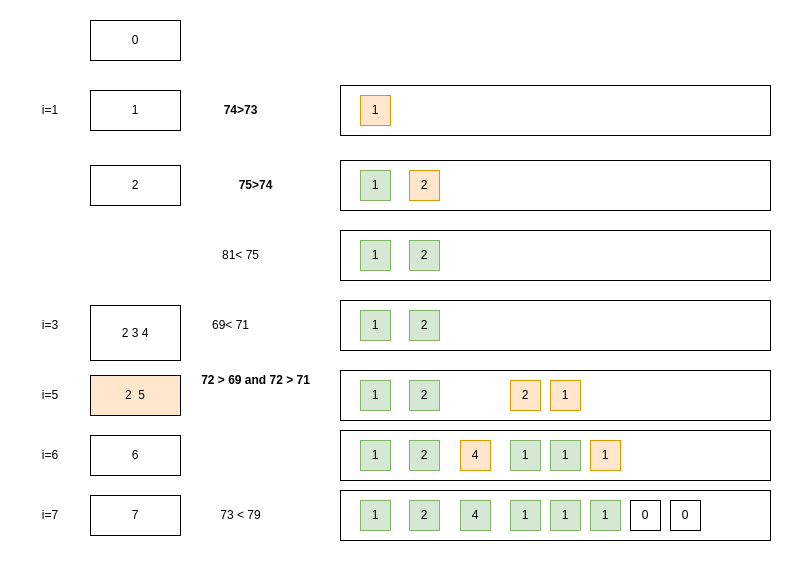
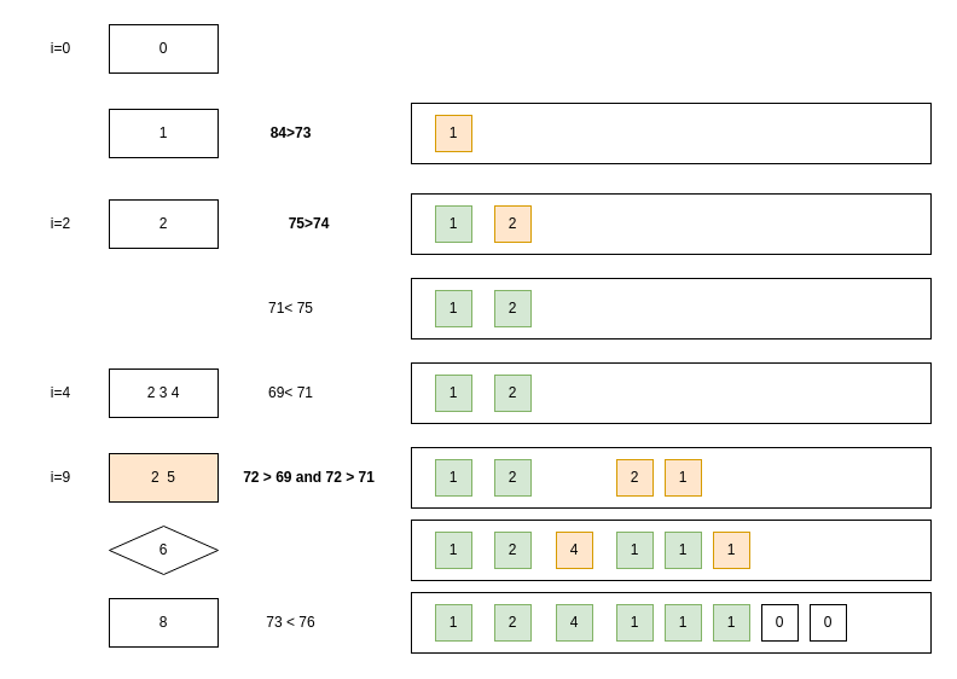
+ <mxCell id="4" value="i=0" style="text;html=1;align=center;verticalAlign=middle;whiteSpace=wrap;rounded=0;" vertex="1" parent="1"><mxGeometry x="20" y="25" width="60" height="30" as="geometry" /></mxCell>
- <mxCell id="5" value="i=1" style="text;html=1;align=center;verticalAlign=middle;whiteSpace=wrap;rounded=0;" vertex="1" parent="1"><mxGeometry x="20" y="95" width="60" height="30" as="geometry" /></mxCell>
- <mxCell id="8" value="&lt;b&gt;74&amp;gt;73&lt;/b&gt;" style="text;html=1;align=center;verticalAlign=middle;resizable=0;points=[];autosize=1;strokeColor=none;fillColor=none;" vertex="1" parent="1"><mxGeometry x="210" y="95" width="60" height="30" as="geometry" /></mxCell>
+ <mxCell id="8" value="&lt;b&gt;84&amp;gt;73&lt;/b&gt;" style="text;html=1;align=center;verticalAlign=middle;resizable=0;points=[];autosize=1;strokeColor=none;fillColor=none;" vertex="1" parent="1"><mxGeometry x="210" y="95" width="60" height="30" as="geometry" /></mxCell>
+ <mxCell id="10" value="i=2" style="text;html=1;align=center;verticalAlign=middle;whiteSpace=wrap;rounded=0;" vertex="1" parent="1"><mxGeometry x="20" y="170" width="60" height="30" as="geometry" /></mxCell>
- <mxCell id="17" value="81&amp;lt; 75" style="text;html=1;align=center;verticalAlign=middle;resizable=0;points=[];autosize=1;strokeColor=none;fillColor=none;" vertex="1" parent="1"><mxGeometry x="210" y="240" width="60" height="30" as="geometry" /></mxCell>
+ <mxCell id="17" value="71&amp;lt; 75" style="text;html=1;align=center;verticalAlign=middle;resizable=0;points=[];autosize=1;strokeColor=none;fillColor=none;" vertex="1" parent="1"><mxGeometry x="210" y="240" width="60" height="30" as="geometry" /></mxCell>
- <mxCell id="20" value="i=3" style="text;html=1;align=center;verticalAlign=middle;whiteSpace=wrap;rounded=0;" vertex="1" parent="1"><mxGeometry x="20" y="310" width="60" height="30" as="geometry" /></mxCell>
+ <mxCell id="20" value="i=4" style="text;html=1;align=center;verticalAlign=middle;whiteSpace=wrap;rounded=0;" vertex="1" parent="1"><mxGeometry x="20" y="310" width="60" height="30" as="geometry" /></mxCell>
- <mxCell id="23" value="69&amp;lt; 71" style="text;html=1;align=center;verticalAlign=middle;resizable=0;points=[];autosize=1;strokeColor=none;fillColor=none;" vertex="1" parent="1"><mxGeometry x="200" y="310" width="60" height="30" as="geometry" /></mxCell>
+ <mxCell id="23" value="69&amp;lt; 71" style="text;html=1;align=center;verticalAlign=middle;resizable=0;points=[];autosize=1;strokeColor=none;fillColor=none;" vertex="1" parent="1"><mxGeometry x="210" y="310" width="60" height="30" as="geometry" /></mxCell>
- <mxCell id="19" value="2 3 4" style="rounded=0;whiteSpace=wrap;html=1;" vertex="1" parent="1"><mxGeometry x="90" y="305" width="90" height="55" as="geometry" /></mxCell>
+ <mxCell id="19" value="2 3 4" style="rounded=0;whiteSpace=wrap;html=1;" vertex="1" parent="1"><mxGeometry x="90" y="305" width="90" height="40" as="geometry" /></mxCell>
- <mxCell id="29" value="&lt;b&gt;72 &amp;gt; 69 and 72 &amp;gt; 71&lt;/b&gt;" style="text;html=1;align=center;verticalAlign=middle;resizable=0;points=[];autosize=1;strokeColor=none;fillColor=none;" vertex="1" parent="1"><mxGeometry x="190" y="365" width="130" height="30" as="geometry" /></mxCell>
+ <mxCell id="29" value="&lt;b&gt;72 &amp;gt; 69 and 72 &amp;gt; 71&lt;/b&gt;" style="text;html=1;align=center;verticalAlign=middle;resizable=0;points=[];autosize=1;strokeColor=none;fillColor=none;" vertex="1" parent="1"><mxGeometry x="190" y="380" width="130" height="30" as="geometry" /></mxCell>
- <mxCell id="26" value="i=5" style="text;html=1;align=center;verticalAlign=middle;whiteSpace=wrap;rounded=0;" vertex="1" parent="1"><mxGeometry x="20" y="380" width="60" height="30" as="geometry" /></mxCell>
+ <mxCell id="26" value="i=9" style="text;html=1;align=center;verticalAlign=middle;whiteSpace=wrap;rounded=0;" vertex="1" parent="1"><mxGeometry x="20" y="380" width="60" height="30" as="geometry" /></mxCell>
- <mxCell id="33" value="i=6" style="text;html=1;align=center;verticalAlign=middle;whiteSpace=wrap;rounded=0;" vertex="1" parent="1"><mxGeometry x="20" y="440" width="60" height="30" as="geometry" /></mxCell>
- <mxCell id="32" value="6" style="rounded=0;whiteSpace=wrap;html=1;" vertex="1" parent="1"><mxGeometry x="90" y="435" width="90" height="40" as="geometry" /></mxCell>
+ <mxCell id="32" value="6" style="rhombus;whiteSpace=wrap;html=1;" vertex="1" parent="1"><mxGeometry x="90" y="435" width="90" height="40" as="geometry" /></mxCell>
- <mxCell id="40" value="i=7" style="text;html=1;align=center;verticalAlign=middle;whiteSpace=wrap;rounded=0;" vertex="1" parent="1"><mxGeometry x="20" y="500" width="60" height="30" as="geometry" /></mxCell>
- <mxCell id="39" value="7" style="rounded=0;whiteSpace=wrap;html=1;" vertex="1" parent="1"><mxGeometry x="90" y="495" width="90" height="40" as="geometry" /></mxCell>
+ <mxCell id="39" value="8" style="rounded=0;whiteSpace=wrap;html=1;" vertex="1" parent="1"><mxGeometry x="90" y="495" width="90" height="40" as="geometry" /></mxCell>
- <mxCell id="43" value="73 &amp;lt; 79" style="text;html=1;align=center;verticalAlign=middle;resizable=0;points=[];autosize=1;strokeColor=none;fillColor=none;" vertex="1" parent="1"><mxGeometry x="210" y="500" width="60" height="30" as="geometry" /></mxCell>
+ <mxCell id="43" value="73 &amp;lt; 76" style="text;html=1;align=center;verticalAlign=middle;resizable=0;points=[];autosize=1;strokeColor=none;fillColor=none;" vertex="1" parent="1"><mxGeometry x="210" y="500" width="60" height="30" as="geometry" /></mxCell>
